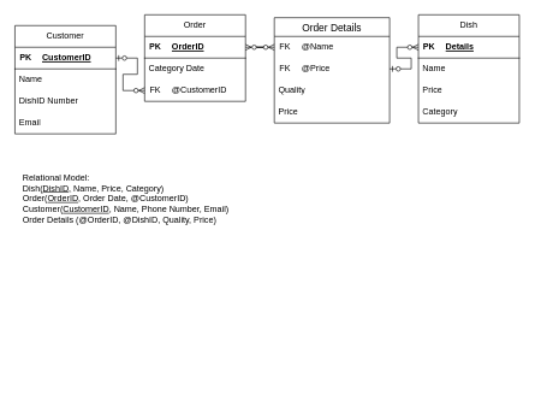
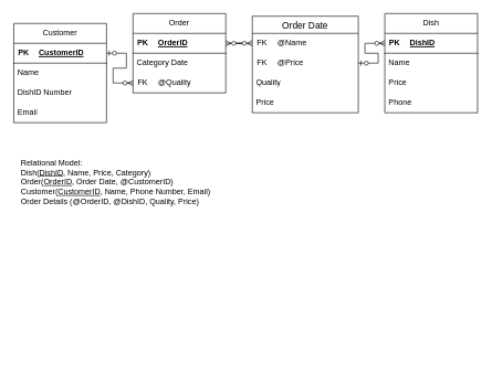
- <mxCell id="28" value="Order Details" style="swimlane;fontStyle=0;childLayout=stackLayout;horizontal=1;startSize=26;horizontalStack=0;resizeParent=1;resizeParentMax=0;resizeLast=0;collapsible=1;marginBottom=0;align=center;fontSize=14;" vertex="1" parent="1"><mxGeometry x="380" y="24" width="160" height="146" as="geometry" /></mxCell>
+ <mxCell id="28" value="Order Date" style="swimlane;fontStyle=0;childLayout=stackLayout;horizontal=1;startSize=26;horizontalStack=0;resizeParent=1;resizeParentMax=0;resizeLast=0;collapsible=1;marginBottom=0;align=center;fontSize=14;" vertex="1" parent="1"><mxGeometry x="380" y="24" width="160" height="146" as="geometry" /></mxCell>
- <mxCell id="6" value="&lt;u style=&quot;&quot;&gt;Details&lt;/u&gt;" style="shape=partialRectangle;connectable=0;fillColor=none;top=0;left=0;bottom=0;right=0;align=left;spacingLeft=6;fontStyle=5;overflow=hidden;whiteSpace=wrap;html=1;" vertex="1" parent="4"><mxGeometry x="30" width="110" height="30" as="geometry"><mxRectangle width="110" height="30" as="alternateBounds" /></mxGeometry></mxCell>
+ <mxCell id="6" value="&lt;u style=&quot;&quot;&gt;DishID&lt;/u&gt;" style="shape=partialRectangle;connectable=0;fillColor=none;top=0;left=0;bottom=0;right=0;align=left;spacingLeft=6;fontStyle=5;overflow=hidden;whiteSpace=wrap;html=1;" vertex="1" parent="4"><mxGeometry x="30" width="110" height="30" as="geometry"><mxRectangle width="110" height="30" as="alternateBounds" /></mxGeometry></mxCell>
- <mxCell id="27" value="@CustomerID" style="shape=partialRectangle;connectable=0;fillColor=none;top=0;left=0;bottom=0;right=0;align=left;spacingLeft=6;fontStyle=0;overflow=hidden;whiteSpace=wrap;html=1;" vertex="1" parent="25"><mxGeometry x="30" width="110" height="30" as="geometry"><mxRectangle width="110" height="30" as="alternateBounds" /></mxGeometry></mxCell>
+ <mxCell id="27" value="@Quality" style="shape=partialRectangle;connectable=0;fillColor=none;top=0;left=0;bottom=0;right=0;align=left;spacingLeft=6;fontStyle=0;overflow=hidden;whiteSpace=wrap;html=1;" vertex="1" parent="25"><mxGeometry x="30" width="110" height="30" as="geometry"><mxRectangle width="110" height="30" as="alternateBounds" /></mxGeometry></mxCell>
- <mxCell id="9" value="Category" style="text;strokeColor=none;fillColor=none;align=left;verticalAlign=middle;spacingLeft=4;spacingRight=4;overflow=hidden;points=[[0,0.5],[1,0.5]];portConstraint=eastwest;rotatable=0;whiteSpace=wrap;html=1;" vertex="1" parent="2"><mxGeometry y="120" width="140" height="30" as="geometry" /></mxCell>
+ <mxCell id="9" value="Phone" style="text;strokeColor=none;fillColor=none;align=left;verticalAlign=middle;spacingLeft=4;spacingRight=4;overflow=hidden;points=[[0,0.5],[1,0.5]];portConstraint=eastwest;rotatable=0;whiteSpace=wrap;html=1;" vertex="1" parent="2"><mxGeometry y="120" width="140" height="30" as="geometry" /></mxCell>
